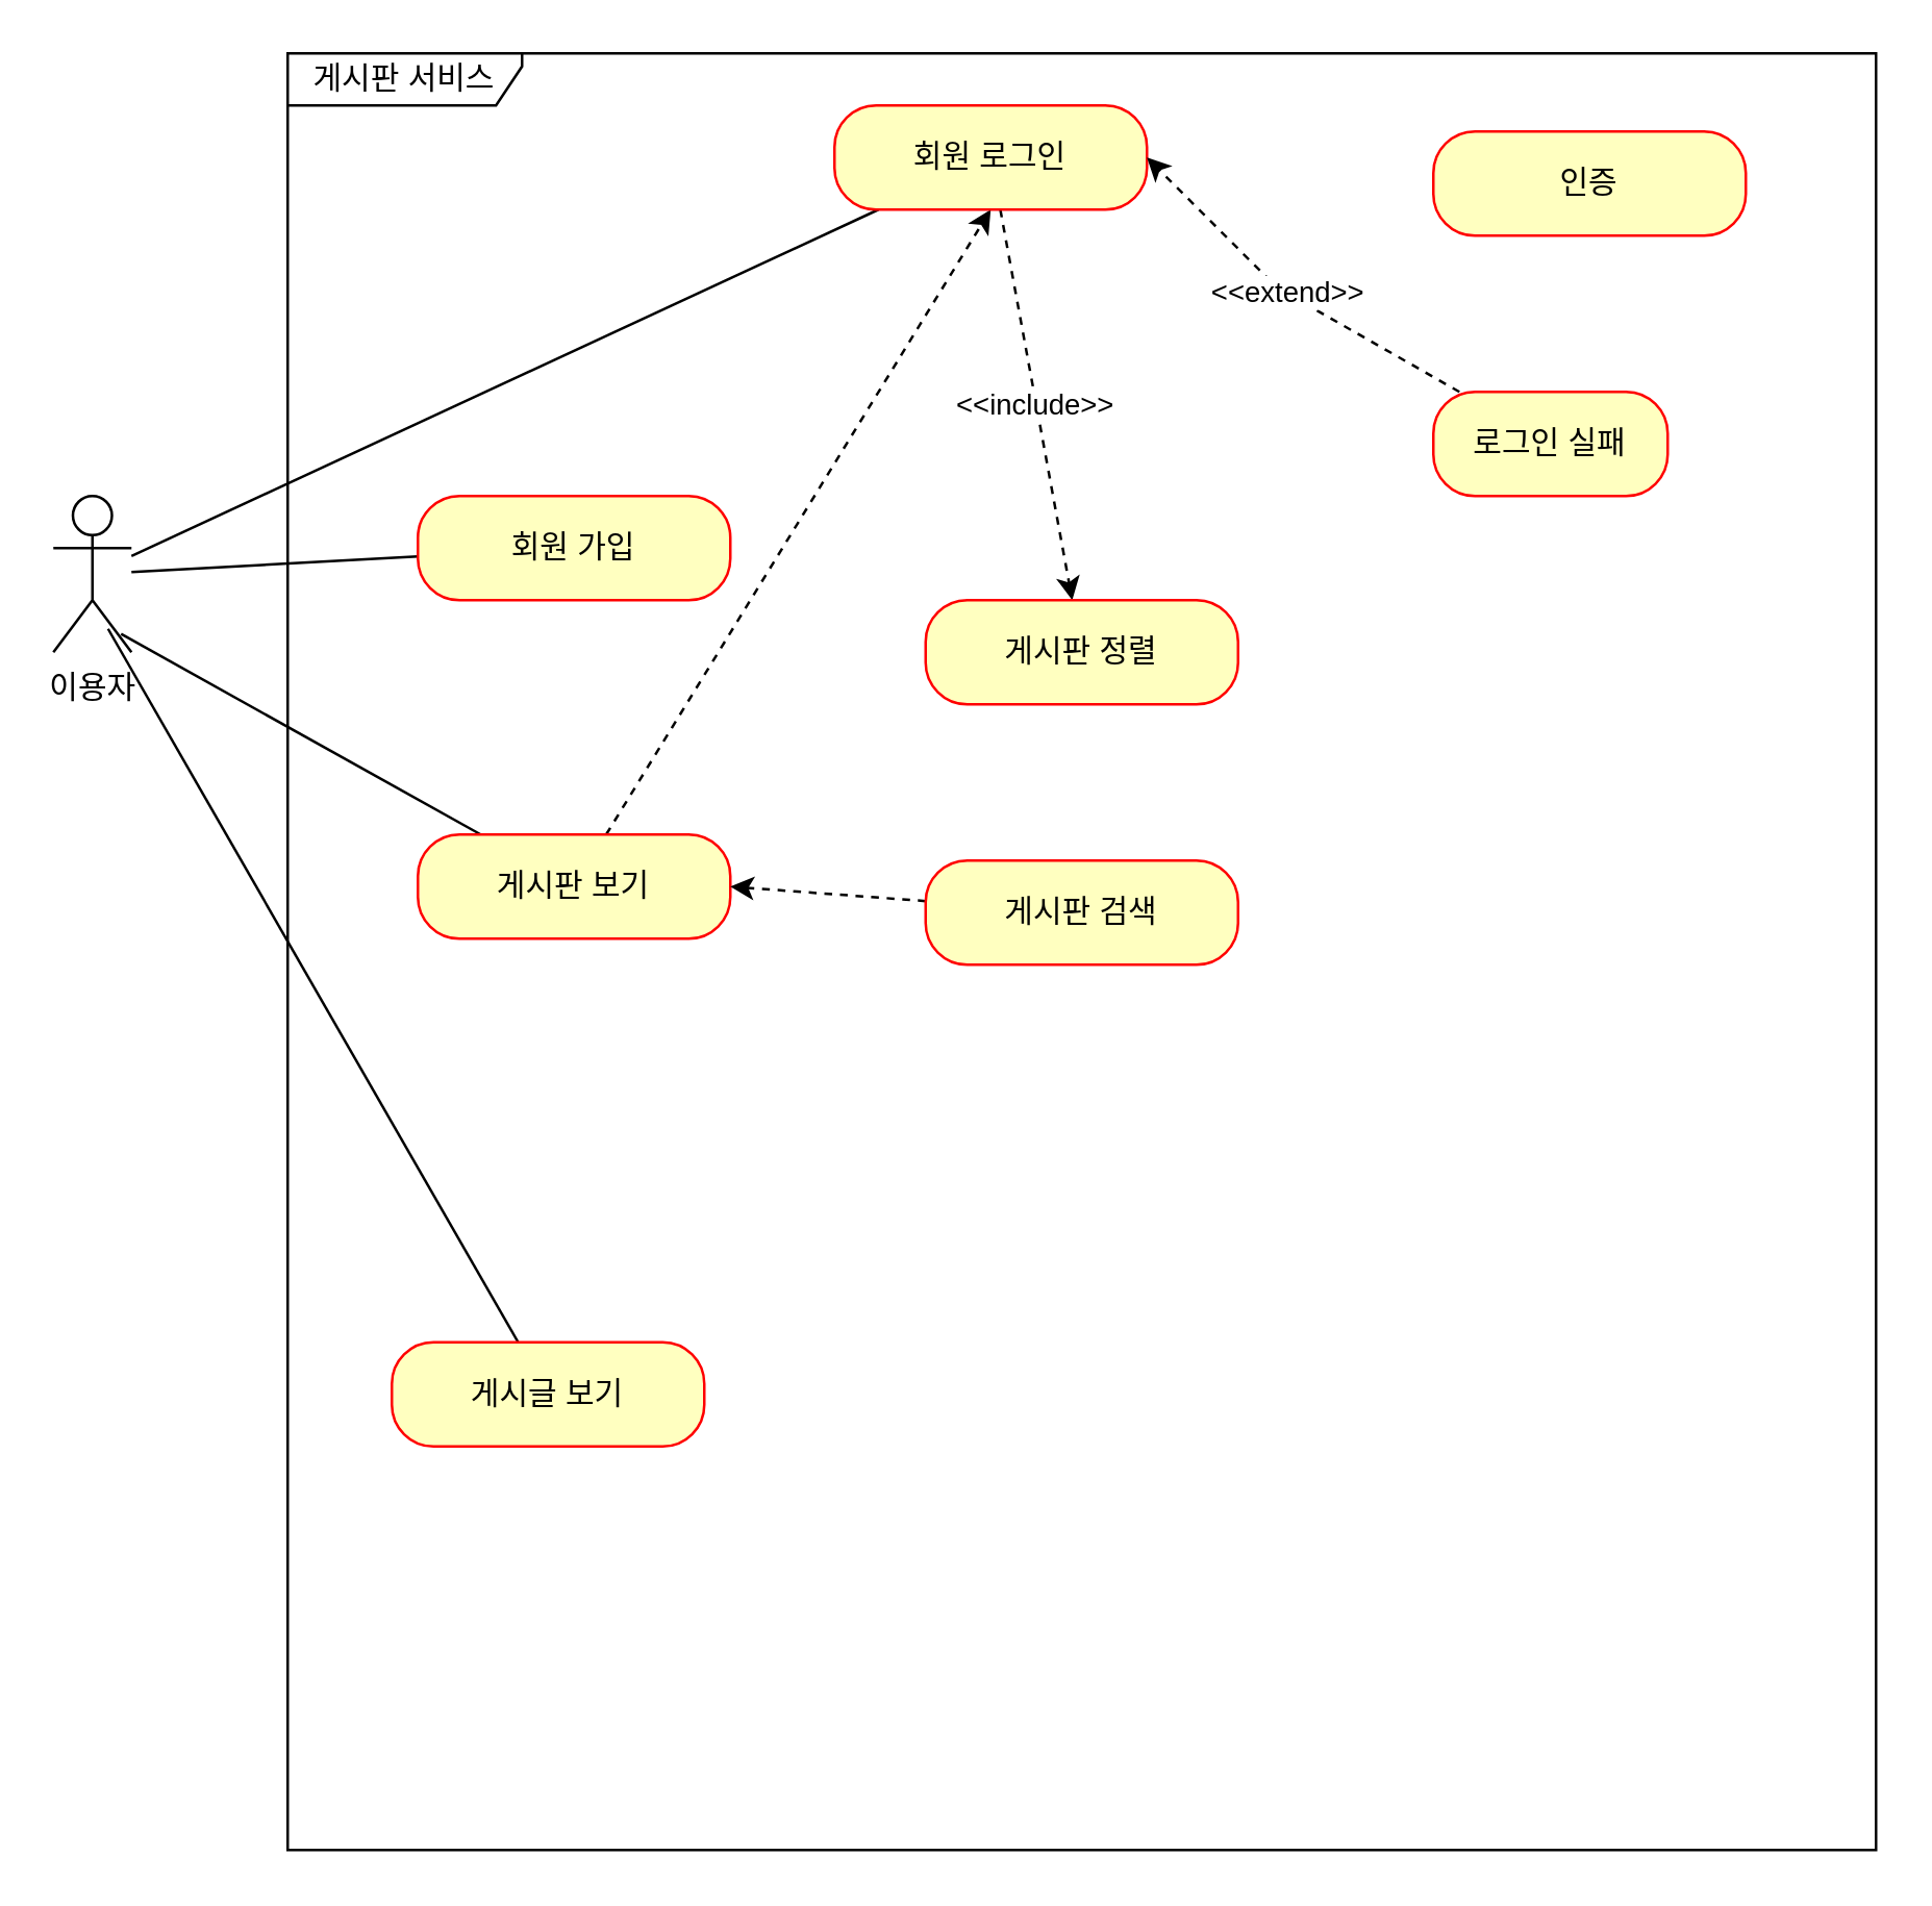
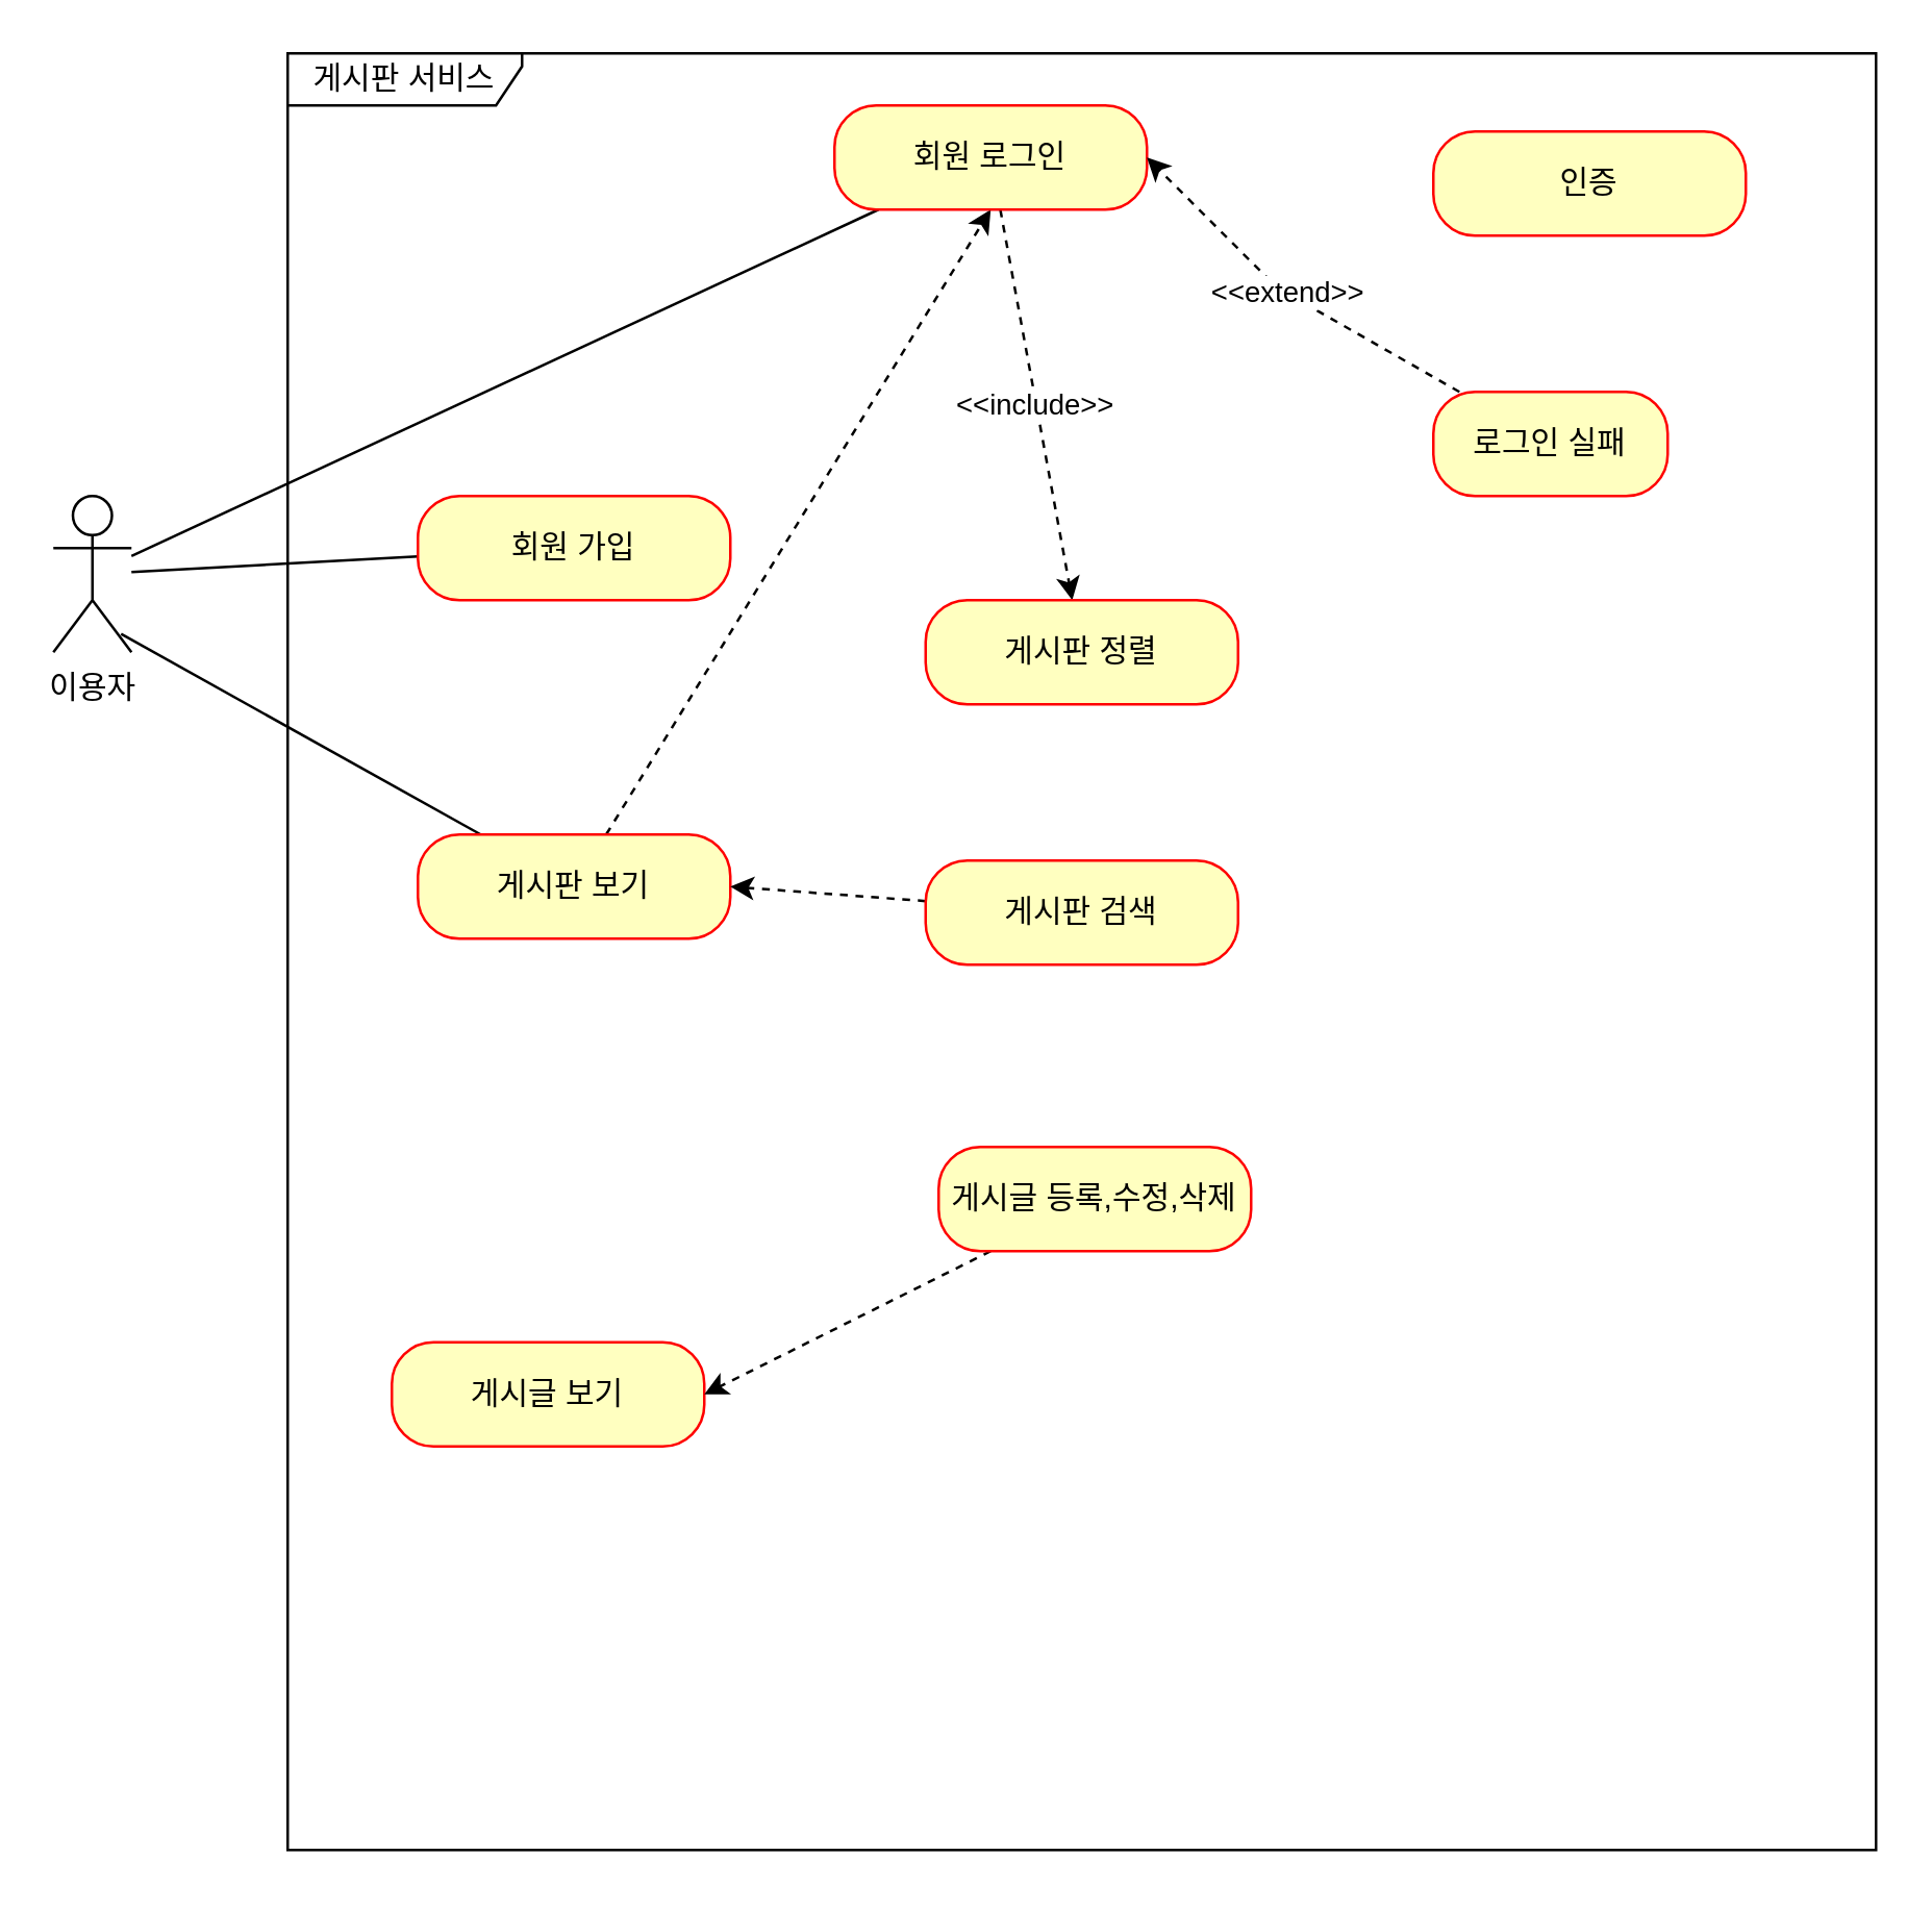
- <mxCell id="6" style="edgeStyle=none;rounded=0;orthogonalLoop=1;jettySize=auto;html=1;entryX=0.7;entryY=0.85;entryDx=0;entryDy=0;entryPerimeter=0;endArrow=none;endFill=0;" edge="1" parent="1" source="7" target="2"><mxGeometry relative="1" as="geometry" /></mxCell>
+ <mxCell id="22" value="게시글 등록,수정,삭제" style="rounded=1;whiteSpace=wrap;html=1;arcSize=40;fontColor=#000000;fillColor=#ffffc0;strokeColor=#ff0000;" vertex="1" parent="1"><mxGeometry x="360" y="440" width="120" height="40" as="geometry" /></mxCell>
+ <mxCell id="21" style="edgeStyle=none;rounded=0;orthogonalLoop=1;jettySize=auto;html=1;dashed=1;endArrow=classic;endFill=1;entryX=1;entryY=0.5;entryDx=0;entryDy=0;" edge="1" parent="1" source="22" target="7"><mxGeometry relative="1" as="geometry" /></mxCell>
